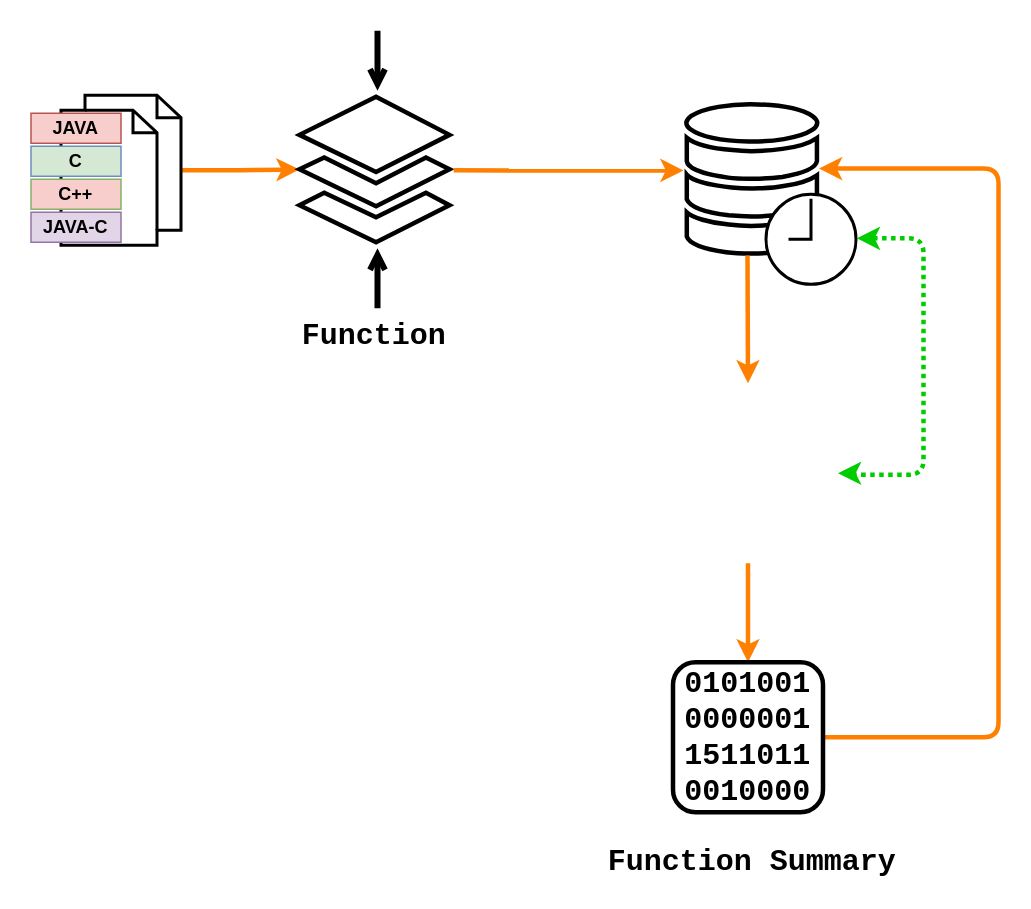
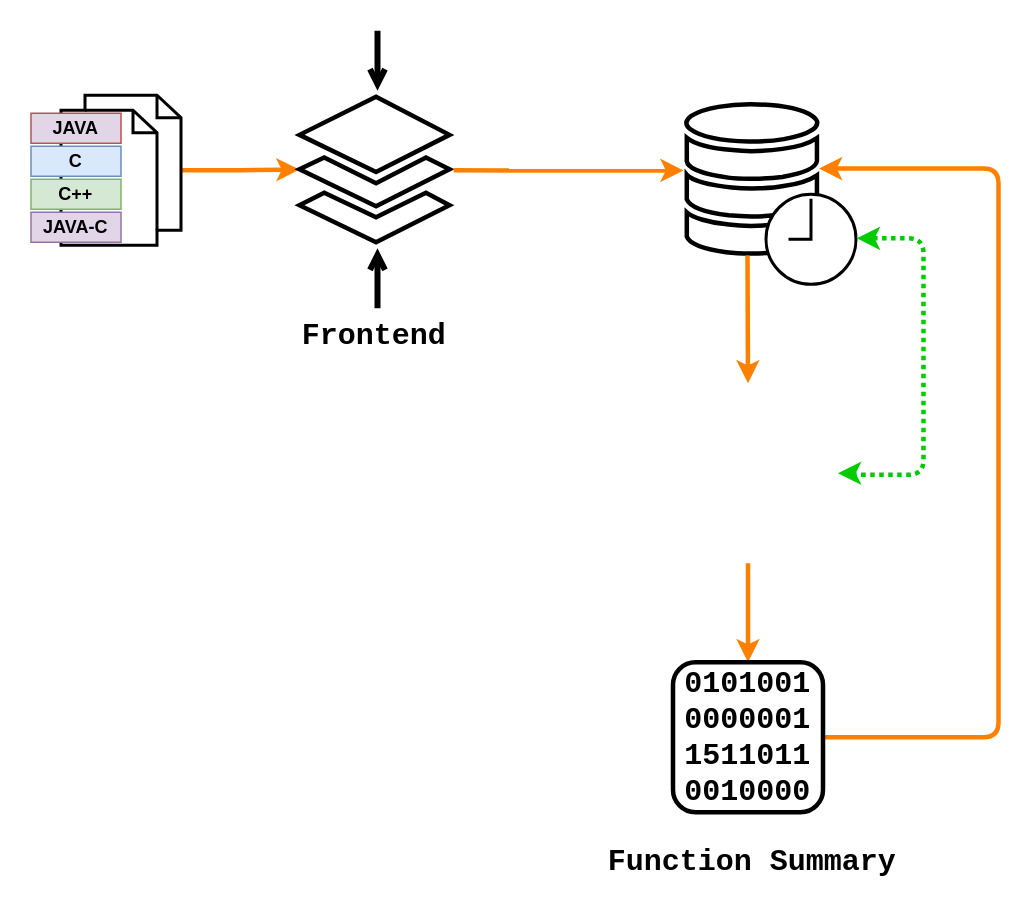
- <mxCell id="4" value="JAVA" style="rounded=0;whiteSpace=wrap;html=1;fillColor=#f8cecc;strokeColor=#b85450;fontStyle=1" parent="1" vertex="1"><mxGeometry x="20" y="75" width="60" height="20" as="geometry" /></mxCell>
+ <mxCell id="4" value="JAVA" style="rounded=0;whiteSpace=wrap;html=1;fillColor=#e1d5e7;strokeColor=#b85450;fontStyle=1;" parent="1" vertex="1"><mxGeometry x="20" y="75" width="60" height="20" as="geometry" /></mxCell>
- <mxCell id="5" value="C" style="rounded=0;whiteSpace=wrap;html=1;fillColor=#d5e8d4;strokeColor=#6c8ebf;fontStyle=1;" parent="1" vertex="1"><mxGeometry x="20" y="97" width="60" height="20" as="geometry" /></mxCell>
+ <mxCell id="5" value="C" style="rounded=0;whiteSpace=wrap;html=1;fillColor=#dae8fc;strokeColor=#6c8ebf;fontStyle=1" parent="1" vertex="1"><mxGeometry x="20" y="97" width="60" height="20" as="geometry" /></mxCell>
- <mxCell id="6" value="C++" style="rounded=0;whiteSpace=wrap;html=1;fillColor=#f8cecc;strokeColor=#82b366;fontStyle=1;" parent="1" vertex="1"><mxGeometry x="20" y="119" width="60" height="20" as="geometry" /></mxCell>
+ <mxCell id="6" value="C++" style="rounded=0;whiteSpace=wrap;html=1;fillColor=#d5e8d4;strokeColor=#82b366;fontStyle=1" parent="1" vertex="1"><mxGeometry x="20" y="119" width="60" height="20" as="geometry" /></mxCell>
- <mxCell id="11" value="Function" style="text;html=1;strokeColor=none;fillColor=none;align=center;verticalAlign=middle;whiteSpace=wrap;rounded=0;fontSize=20;fontFamily=Courier New;fontStyle=1" parent="1" vertex="1"><mxGeometry x="189" y="213" width="120" height="20" as="geometry" /></mxCell>
+ <mxCell id="11" value="Frontend" style="text;html=1;strokeColor=none;fillColor=none;align=center;verticalAlign=middle;whiteSpace=wrap;rounded=0;fontSize=20;fontFamily=Courier New;fontStyle=1" parent="1" vertex="1"><mxGeometry x="189" y="213" width="120" height="20" as="geometry" /></mxCell>
